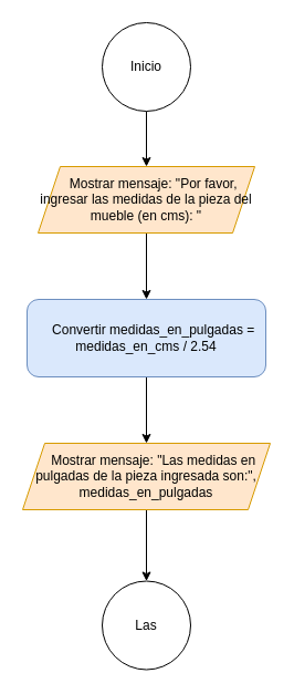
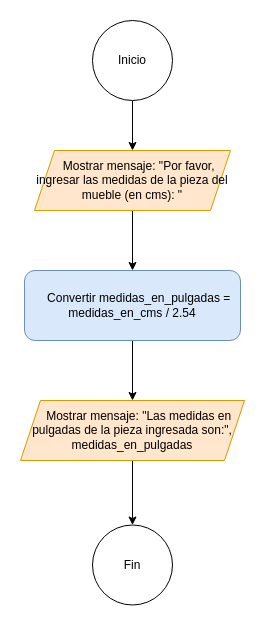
- <mxCell id="10" value="Las" style="ellipse;whiteSpace=wrap;html=1;aspect=fixed;" parent="1" vertex="1"><mxGeometry x="92" y="524.5" width="80" height="80" as="geometry" /></mxCell>
+ <mxCell id="10" value="Fin" style="ellipse;whiteSpace=wrap;html=1;aspect=fixed;" parent="1" vertex="1"><mxGeometry x="92" y="524.5" width="80" height="80" as="geometry" /></mxCell>
